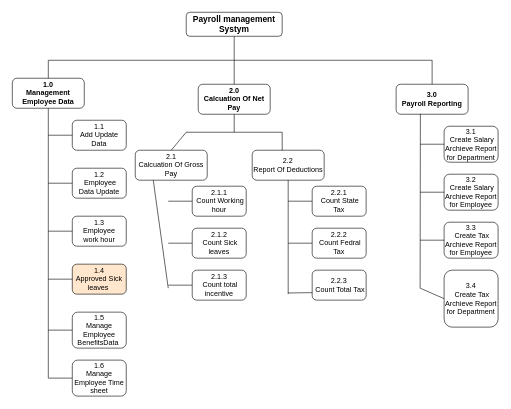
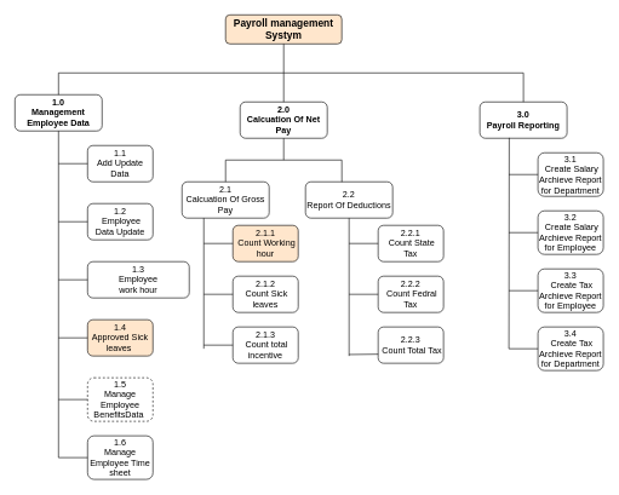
- <mxCell id="2" value="&lt;b&gt;&lt;font style=&quot;font-size: 14px;&quot;&gt;Payroll management Systym&lt;/font&gt;&lt;/b&gt;" style="rounded=1;whiteSpace=wrap;html=1;" parent="1" vertex="1"><mxGeometry x="310" y="20" width="160" height="40" as="geometry" /></mxCell>
+ <mxCell id="2" value="&lt;b&gt;&lt;font style=&quot;font-size: 14px;&quot;&gt;Payroll management Systym&lt;/font&gt;&lt;/b&gt;" style="rounded=1;whiteSpace=wrap;html=1;fillColor=#ffe6cc;" parent="1" vertex="1"><mxGeometry x="310" y="20" width="160" height="40" as="geometry" /></mxCell>
- <mxCell id="24" value="2.1&lt;br&gt;Calcuation Of Gross&lt;br&gt;Pay" style="rounded=1;whiteSpace=wrap;html=1;" parent="1" vertex="1"><mxGeometry x="225" y="250" width="120" height="50" as="geometry" /></mxCell>
+ <mxCell id="24" value="2.1&lt;br&gt;Calcuation Of Gross&lt;br&gt;Pay" style="rounded=1;whiteSpace=wrap;html=1;" parent="1" vertex="1"><mxGeometry x="250" y="250" width="120" height="50" as="geometry" /></mxCell>
- <mxCell id="29" value="2.1.1&lt;br&gt;&amp;nbsp;Count Working hour" style="rounded=1;whiteSpace=wrap;html=1;" parent="1" vertex="1"><mxGeometry x="320" y="310" width="90" height="50" as="geometry" /></mxCell>
+ <mxCell id="29" value="2.1.1&lt;br&gt;&amp;nbsp;Count Working hour" style="rounded=1;whiteSpace=wrap;html=1;fillColor=#ffe6cc;" parent="1" vertex="1"><mxGeometry x="320" y="310" width="90" height="50" as="geometry" /></mxCell>
- <mxCell id="12" value="1.3&lt;br&gt;Employee&lt;br&gt;work hour" style="rounded=1;whiteSpace=wrap;html=1;" parent="1" vertex="1"><mxGeometry x="120" y="360" width="90" height="50" as="geometry" /></mxCell>
+ <mxCell id="12" value="1.3&lt;br&gt;Employee&lt;br&gt;work hour" style="rounded=1;whiteSpace=wrap;html=1;" parent="1" vertex="1"><mxGeometry x="120" y="360" width="140" height="50" as="geometry" /></mxCell>
- <mxCell id="51" value="3.4&lt;br&gt;&amp;nbsp;Create Tax Archieve Report for Department" style="rounded=1;whiteSpace=wrap;html=1;" parent="1" vertex="1"><mxGeometry x="740" y="450" width="90" height="95" as="geometry" /></mxCell>
+ <mxCell id="51" value="3.4&lt;br&gt;&amp;nbsp;Create Tax Archieve Report for Department" style="rounded=1;whiteSpace=wrap;html=1;" parent="1" vertex="1"><mxGeometry x="740" y="450" width="90" height="60" as="geometry" /></mxCell>
- <mxCell id="16" value="1.5&lt;br&gt;Manage Employee BenefitsData&amp;nbsp;" style="rounded=1;whiteSpace=wrap;html=1;" parent="1" vertex="1"><mxGeometry x="120" y="520" width="90" height="60" as="geometry" /></mxCell>
+ <mxCell id="16" value="1.5&lt;br&gt;Manage Employee BenefitsData&amp;nbsp;" style="rounded=1;whiteSpace=wrap;html=1;dashed=1;" parent="1" vertex="1"><mxGeometry x="120" y="520" width="90" height="60" as="geometry" /></mxCell>
